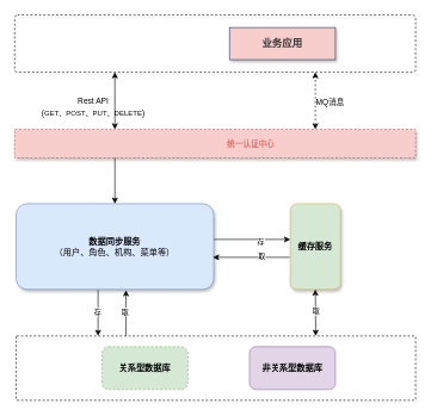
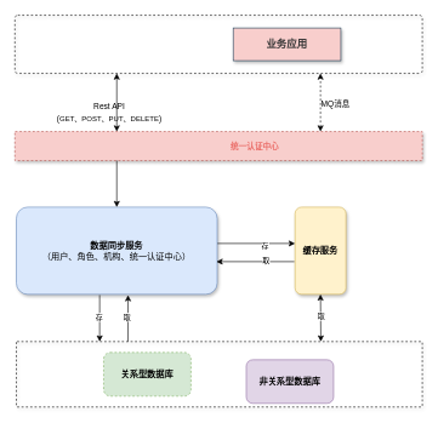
- <mxCell id="12" value="&lt;font style=&quot;font-size: 11px;&quot;&gt;Rest API&lt;br&gt;(&lt;/font&gt;&lt;font style=&quot;font-size: 10px;&quot;&gt;GET、POST、PUT、DELETE&lt;/font&gt;&lt;font style=&quot;font-size: 11px;&quot;&gt;)&lt;br&gt;&lt;/font&gt;" style="text;html=1;strokeColor=none;fillColor=none;align=center;verticalAlign=middle;whiteSpace=wrap;rounded=0;shadow=1;fontSize=14;" vertex="1" parent="1"><mxGeometry x="40" y="130" width="180" height="34" as="geometry" /></mxCell>
+ <mxCell id="12" value="&lt;font style=&quot;font-size: 11px;&quot;&gt;Rest API&lt;br&gt;(&lt;/font&gt;&lt;font style=&quot;font-size: 10px;&quot;&gt;GET、POST、PUT、DELETE&lt;/font&gt;&lt;font style=&quot;font-size: 11px;&quot;&gt;)&lt;br&gt;&lt;/font&gt;" style="text;html=1;strokeColor=none;fillColor=none;align=center;verticalAlign=middle;whiteSpace=wrap;rounded=0;shadow=1;fontSize=14;" vertex="1" parent="1"><mxGeometry x="60" y="135" width="180" height="34" as="geometry" /></mxCell>
- <mxCell id="18" value="&lt;b&gt;数据同步服务&lt;/b&gt;&lt;br&gt;（用户、角色、机构、菜单等）" style="rounded=1;whiteSpace=wrap;html=1;fillColor=#dae8fc;strokeColor=#6c8ebf;shadow=1;arcSize=13;" vertex="1" parent="1"><mxGeometry x="22" y="284" width="276" height="120" as="geometry" /></mxCell>
+ <mxCell id="18" value="&lt;b&gt;数据同步服务&lt;/b&gt;&lt;br&gt;（用户、角色、机构、统一认证中心）" style="rounded=1;whiteSpace=wrap;html=1;fillColor=#dae8fc;strokeColor=#6c8ebf;shadow=1;arcSize=13;" vertex="1" parent="1"><mxGeometry x="22" y="284" width="276" height="120" as="geometry" /></mxCell>
- <mxCell id="11" value="&lt;b&gt;缓存服务&lt;/b&gt;" style="rounded=1;whiteSpace=wrap;html=1;fillColor=#d5e8d4;strokeColor=#d6b656;shadow=1;arcSize=13;" vertex="1" parent="1"><mxGeometry x="405" y="284" width="70" height="120" as="geometry" /></mxCell>
+ <mxCell id="11" value="&lt;b&gt;缓存服务&lt;/b&gt;" style="rounded=1;whiteSpace=wrap;html=1;fillColor=#fff2cc;strokeColor=#d6b656;shadow=1;arcSize=13;" vertex="1" parent="1"><mxGeometry x="405" y="284" width="70" height="120" as="geometry" /></mxCell>
- <mxCell id="10" value="&lt;b&gt;非关系型数据库&lt;/b&gt;" style="rounded=1;whiteSpace=wrap;html=1;fillColor=#e1d5e7;strokeColor=#9673a6;" vertex="1" parent="1"><mxGeometry x="348" y="484" width="120" height="60" as="geometry" /></mxCell>
+ <mxCell id="10" value="&lt;b&gt;非关系型数据库&lt;/b&gt;" style="rounded=1;whiteSpace=wrap;html=1;fillColor=#e1d5e7;strokeColor=#9673a6;" vertex="1" parent="1"><mxGeometry x="338" y="494" width="120" height="60" as="geometry" /></mxCell>
